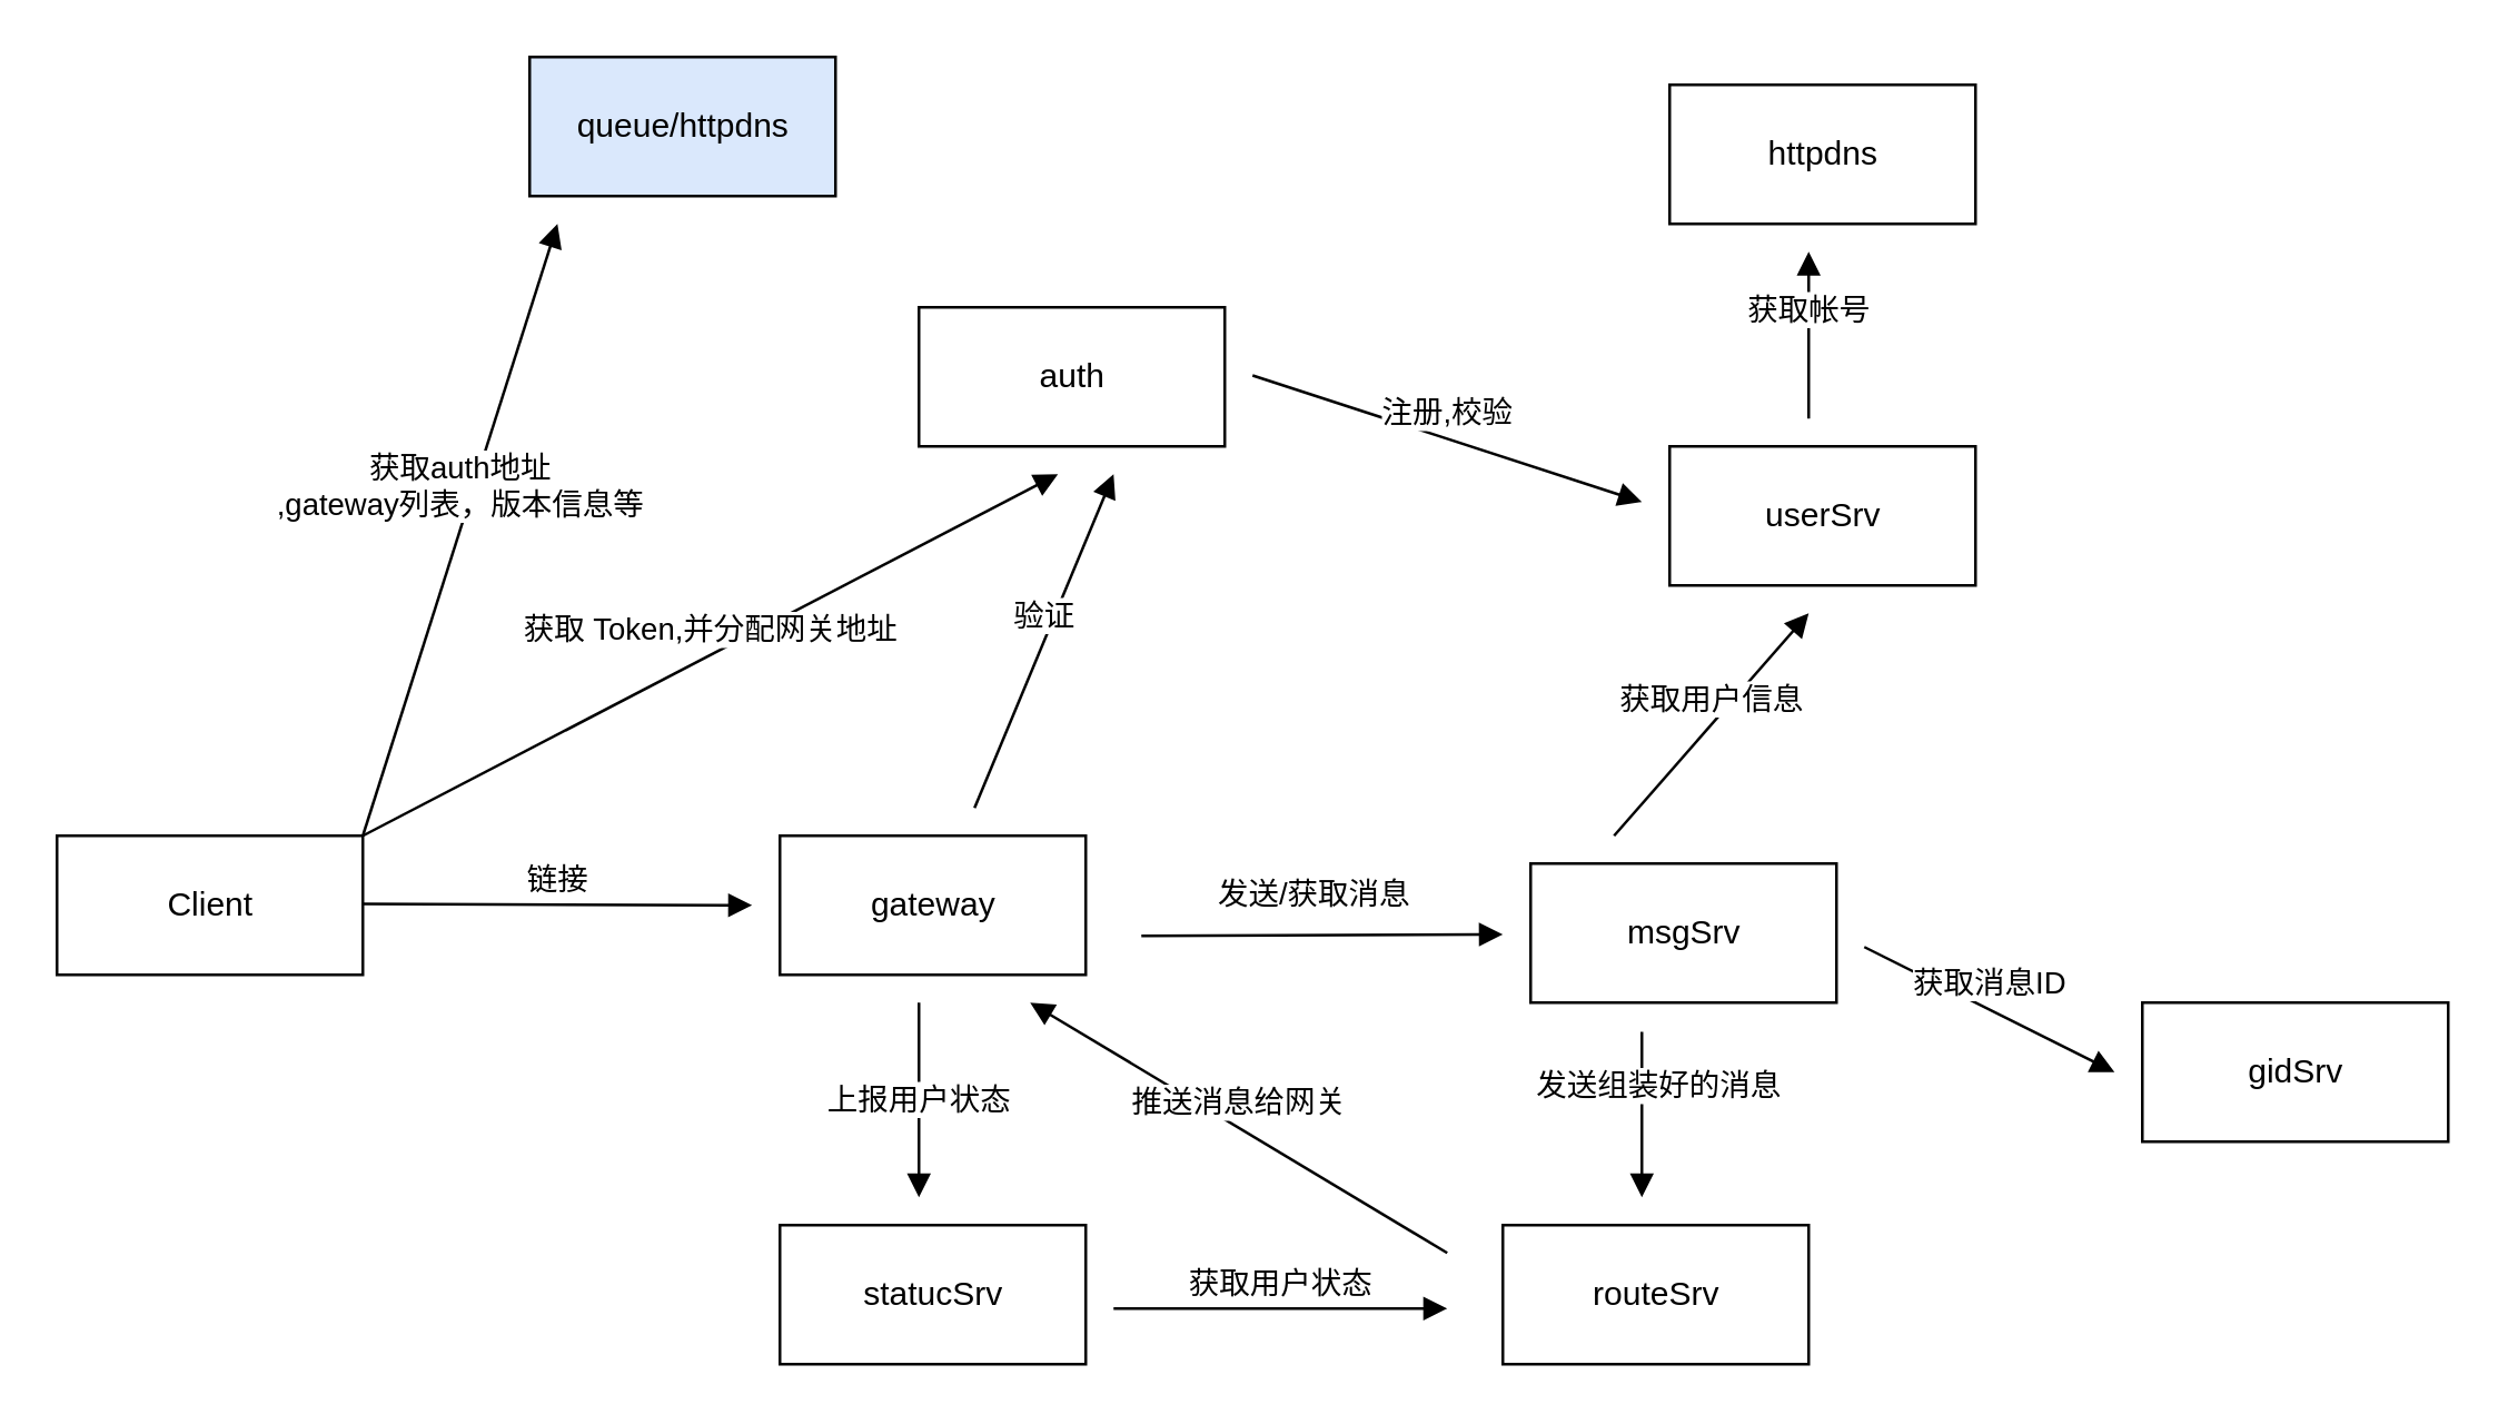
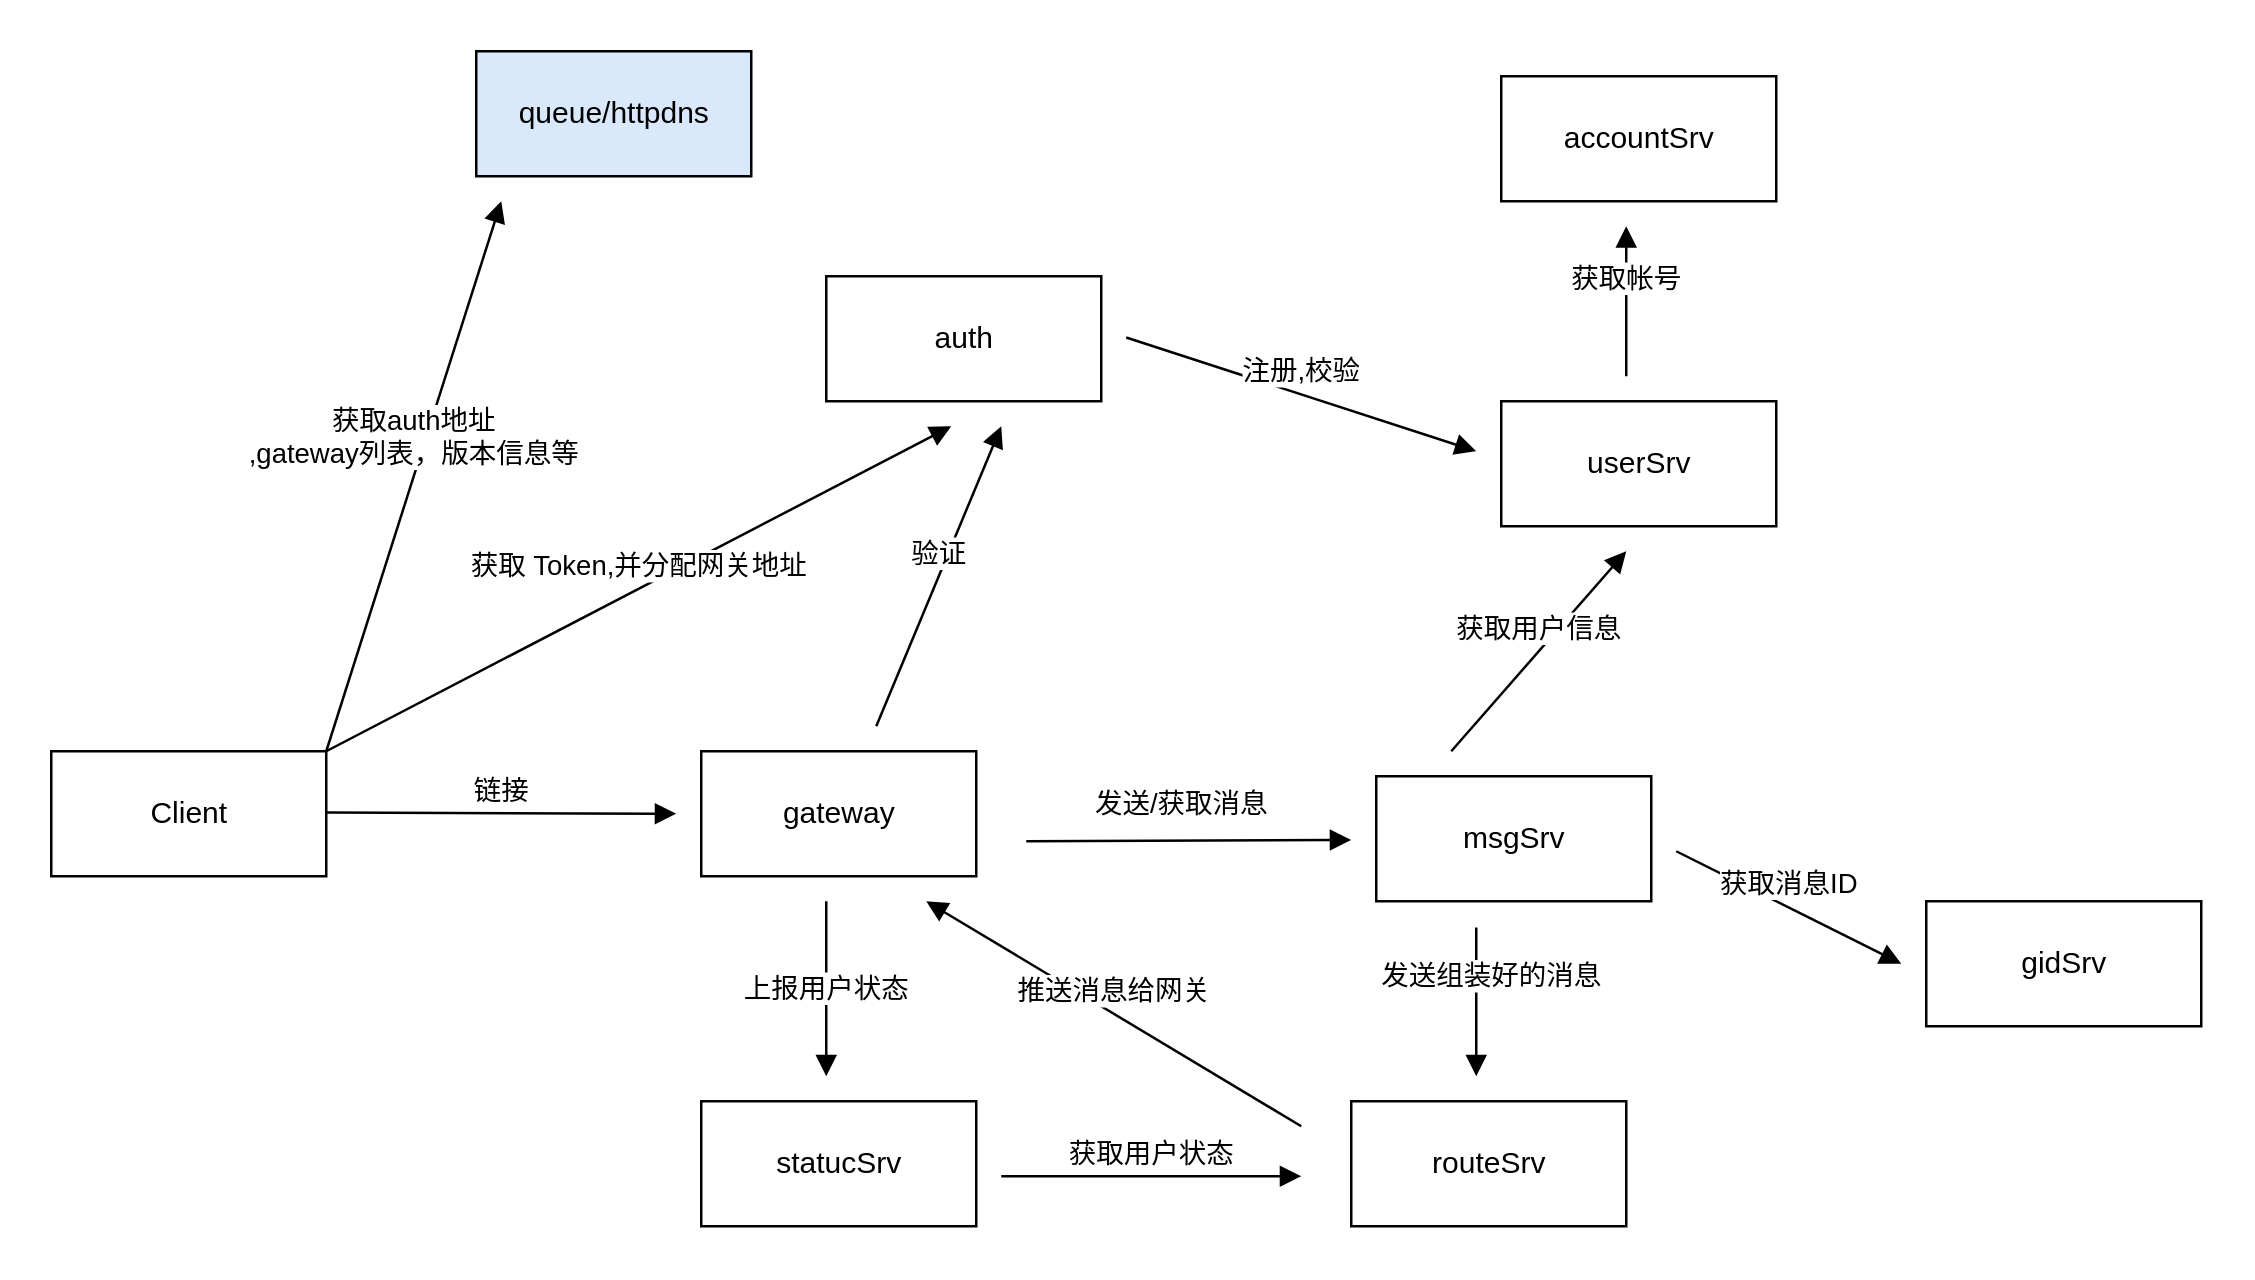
- <mxCell id="12" value="httpdns" style="html=1;" vertex="1" parent="1"><mxGeometry x="600" y="30" width="110" height="50" as="geometry" /></mxCell>
+ <mxCell id="12" value="accountSrv" style="html=1;" vertex="1" parent="1"><mxGeometry x="600" y="30" width="110" height="50" as="geometry" /></mxCell>
